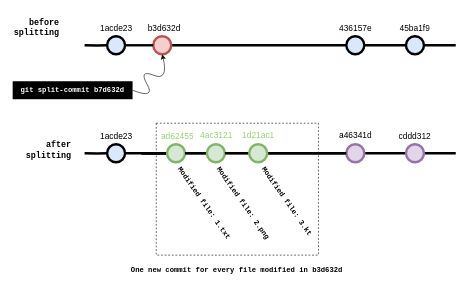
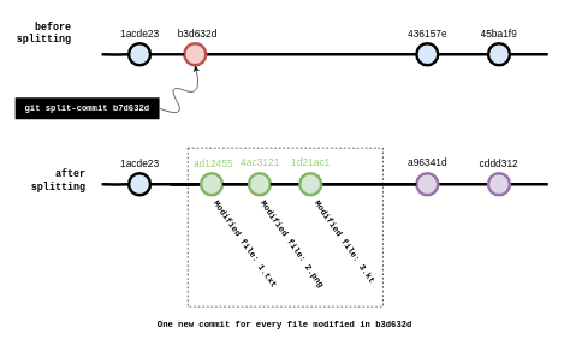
- <mxCell id="43" value="ad62455" style="text;html=1;strokeColor=none;fillColor=none;align=center;verticalAlign=middle;whiteSpace=wrap;overflow=hidden;fontSize=14;fontColor=#97D077;" parent="1" vertex="1"><mxGeometry x="259.5" y="215" width="70" height="20" as="geometry" /></mxCell>
+ <mxCell id="43" value="ad12455" style="text;html=1;strokeColor=none;fillColor=none;align=center;verticalAlign=middle;whiteSpace=wrap;overflow=hidden;fontSize=14;fontColor=#97D077;" parent="1" vertex="1"><mxGeometry x="259.5" y="215" width="70" height="20" as="geometry" /></mxCell>
- <mxCell id="28" value="a46341d" style="text;html=1;strokeColor=none;fillColor=none;align=center;verticalAlign=middle;whiteSpace=wrap;overflow=hidden;fontSize=14;" parent="1" vertex="1"><mxGeometry x="556.5" y="214" width="70" height="20" as="geometry" /></mxCell>
+ <mxCell id="28" value="a96341d" style="text;html=1;strokeColor=none;fillColor=none;align=center;verticalAlign=middle;whiteSpace=wrap;overflow=hidden;fontSize=14;" parent="1" vertex="1"><mxGeometry x="556.5" y="214" width="70" height="20" as="geometry" /></mxCell>
